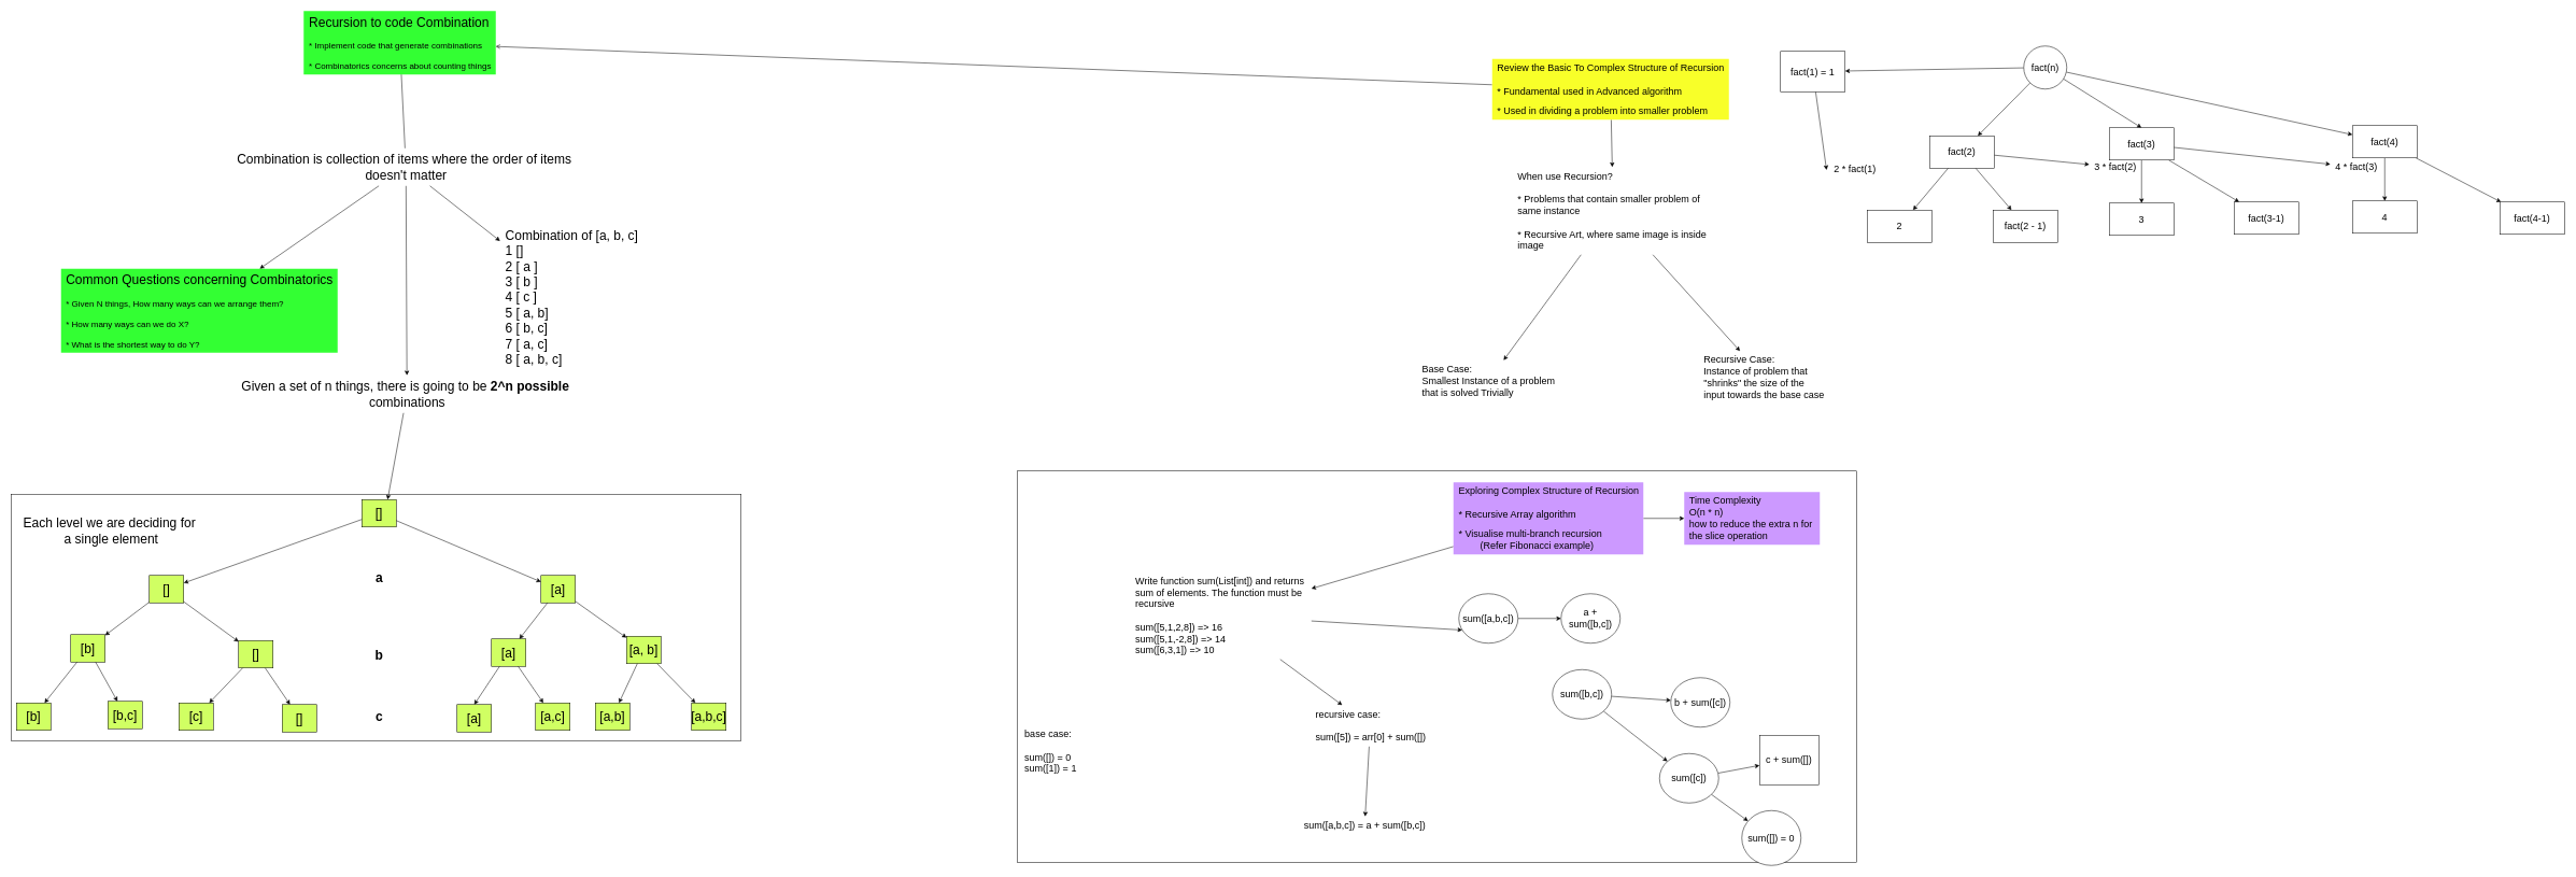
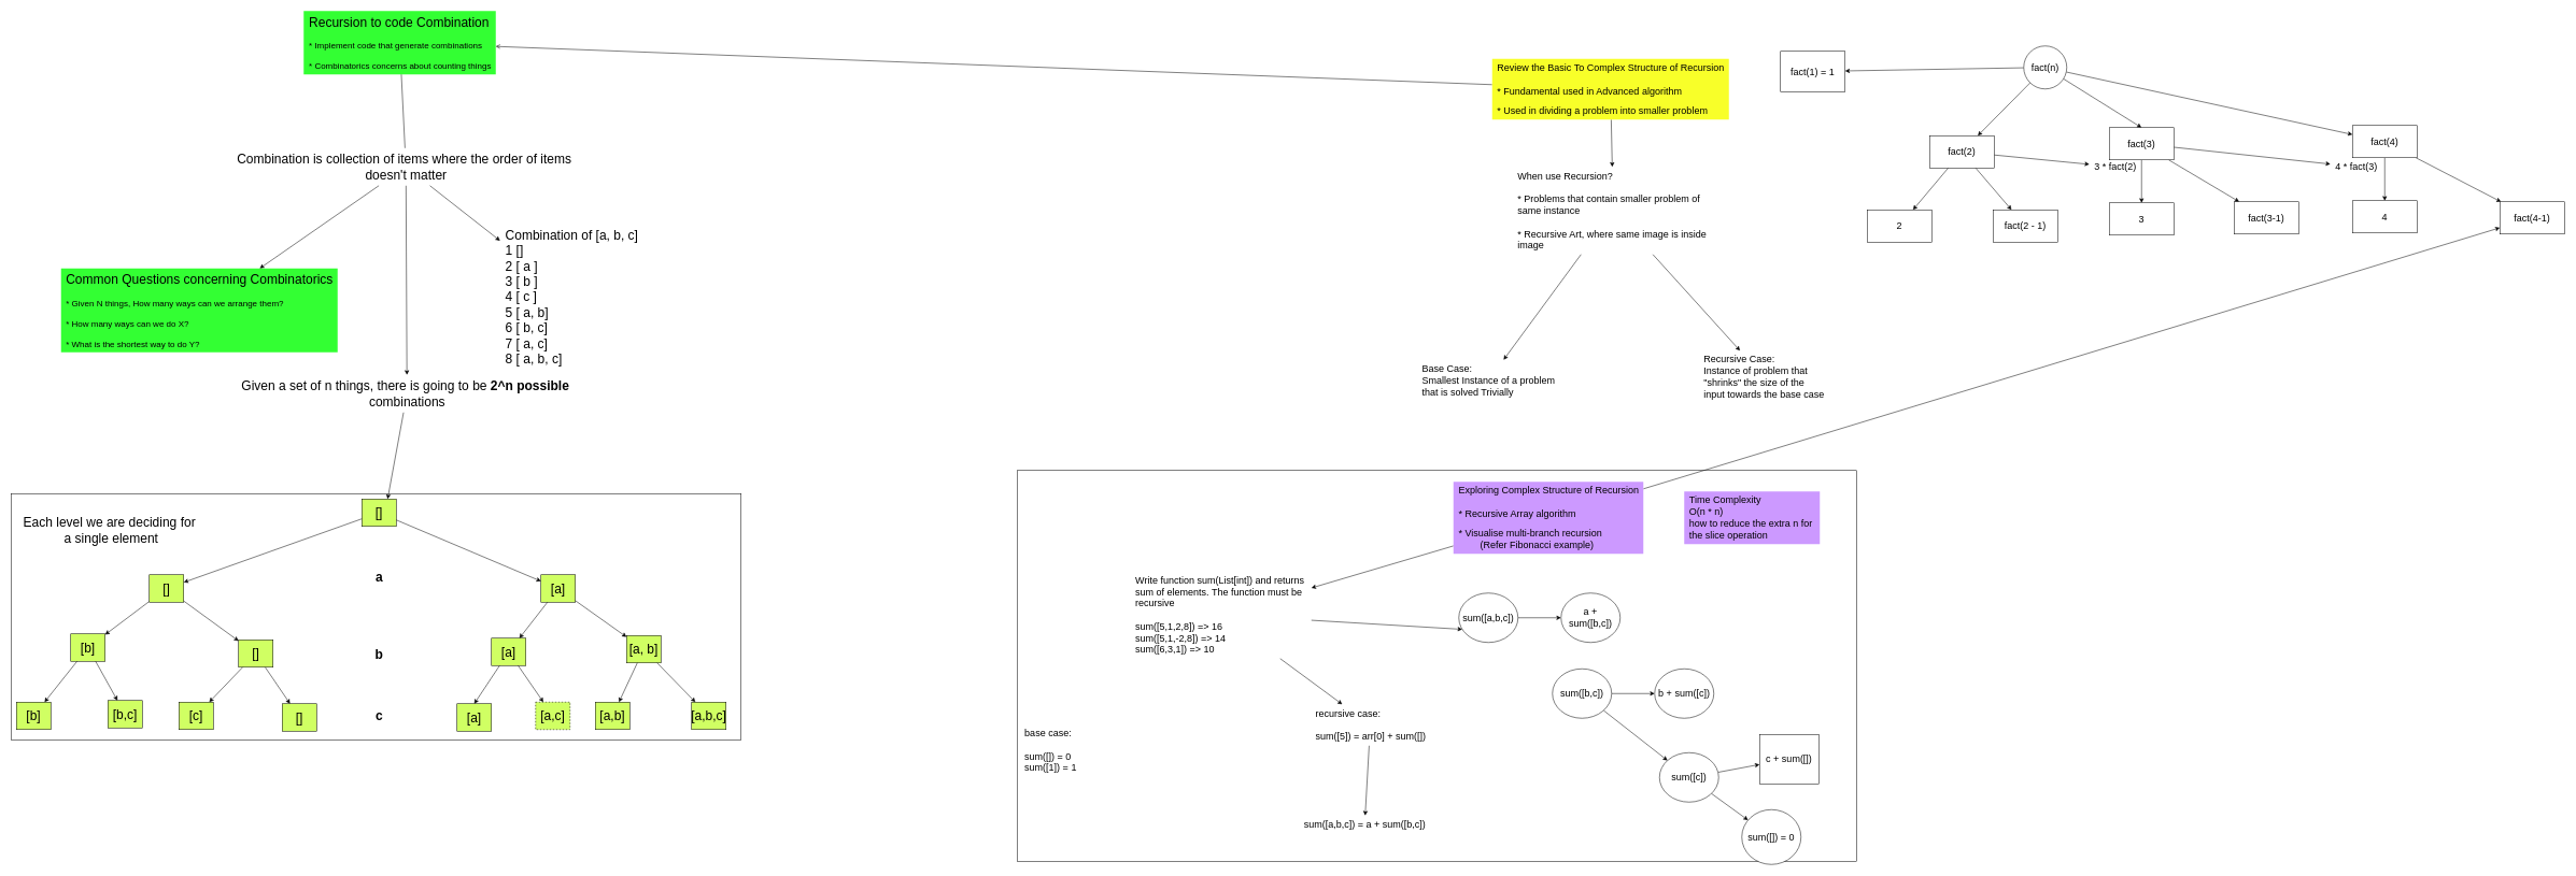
- <mxCell id="16" style="edgeStyle=none;html=1;entryX=-0.047;entryY=0.54;entryDx=0;entryDy=0;entryPerimeter=0;fontSize=18;" parent="1" source="17" target="24" edge="1"><mxGeometry relative="1" as="geometry" /></mxCell>
- <mxCell id="24" value="2 * fact(1)" style="text;html=1;align=center;verticalAlign=middle;resizable=0;points=[];autosize=1;strokeColor=none;fillColor=none;fontSize=18;" parent="1" vertex="1"><mxGeometry x="3399" y="297" width="96" height="34" as="geometry" /></mxCell>
- <mxCell id="39" value="" style="edgeStyle=none;html=1;fontSize=18;" parent="1" source="40" target="60" edge="1"><mxGeometry relative="1" as="geometry" /></mxCell>
+ <mxCell id="39" value="" style="edgeStyle=none;html=1;fontSize=18;" parent="1" source="40" target="36" edge="1"><mxGeometry relative="1" as="geometry" /></mxCell>
- <mxCell id="54" value="b + sum([c])" style="ellipse;whiteSpace=wrap;html=1;fontSize=18;" parent="1" vertex="1"><mxGeometry x="3105" y="1259" width="110" height="92" as="geometry" /></mxCell>
+ <mxCell id="54" value="b + sum([c])" style="ellipse;whiteSpace=wrap;html=1;fontSize=18;" parent="1" vertex="1"><mxGeometry x="3075" y="1244" width="110" height="92" as="geometry" /></mxCell>
- <mxCell id="96" value="[a,c]" style="whiteSpace=wrap;html=1;fontSize=24;fillColor=#D0FF63;" parent="71" vertex="1"><mxGeometry x="975" y="388" width="64" height="51" as="geometry" /></mxCell>
+ <mxCell id="96" value="[a,c]" style="whiteSpace=wrap;html=1;fontSize=24;fillColor=#D0FF63;dashed=1;" parent="71" vertex="1"><mxGeometry x="975" y="388" width="64" height="51" as="geometry" /></mxCell>
